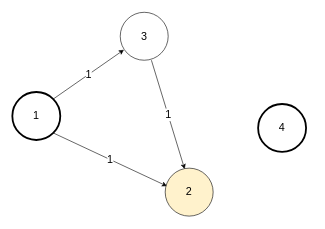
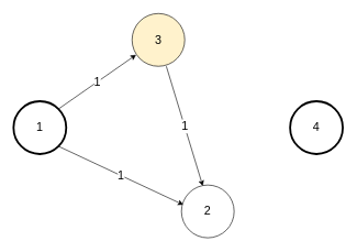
- <mxCell id="7" value="3" style="ellipse;whiteSpace=wrap;html=1;fontSize=18;strokeWidth=1;" vertex="1" parent="1"><mxGeometry x="200" y="20" width="80" height="80" as="geometry" /></mxCell>
+ <mxCell id="7" value="3" style="ellipse;whiteSpace=wrap;html=1;fontSize=18;strokeWidth=1;fillColor=#fff2cc;" vertex="1" parent="1"><mxGeometry x="200" y="20" width="80" height="80" as="geometry" /></mxCell>
- <mxCell id="5" value="4" style="ellipse;whiteSpace=wrap;html=1;fontSize=18;strokeWidth=3;" vertex="1" parent="1"><mxGeometry x="430" y="173" width="80" height="80" as="geometry" /></mxCell>
+ <mxCell id="5" value="4" style="ellipse;whiteSpace=wrap;html=1;fontSize=18;strokeWidth=3;" vertex="1" parent="1"><mxGeometry x="440" y="153" width="80" height="80" as="geometry" /></mxCell>
- <mxCell id="8" value="2" style="ellipse;whiteSpace=wrap;html=1;fontSize=18;strokeWidth=1;fillColor=#fff2cc;" vertex="1" parent="1"><mxGeometry x="275" y="280" width="80" height="80" as="geometry" /></mxCell>
+ <mxCell id="8" value="2" style="ellipse;whiteSpace=wrap;html=1;fontSize=18;strokeWidth=1;" vertex="1" parent="1"><mxGeometry x="275" y="280" width="80" height="80" as="geometry" /></mxCell>
